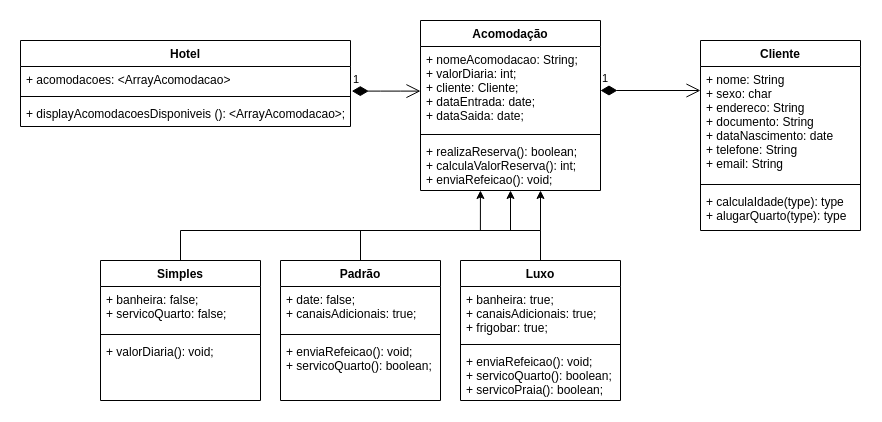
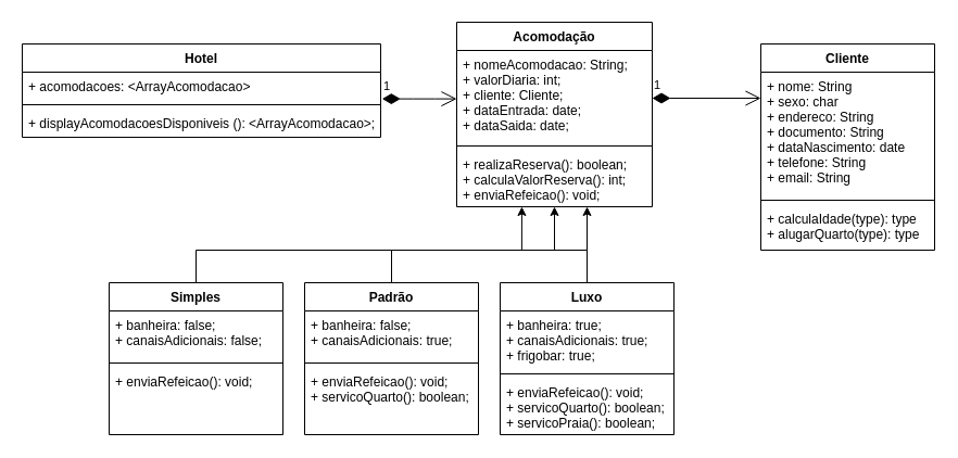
- <mxCell id="28" value="+ banheira: false;&#10;+ servicoQuarto: false;" style="text;strokeColor=none;fillColor=none;align=left;verticalAlign=top;spacingLeft=4;spacingRight=4;overflow=hidden;rotatable=0;points=[[0,0.5],[1,0.5]];portConstraint=eastwest;" vertex="1" parent="27"><mxGeometry y="26" width="160" height="44" as="geometry" /></mxCell>
+ <mxCell id="28" value="+ banheira: false;&#10;+ canaisAdicionais: false;" style="text;strokeColor=none;fillColor=none;align=left;verticalAlign=top;spacingLeft=4;spacingRight=4;overflow=hidden;rotatable=0;points=[[0,0.5],[1,0.5]];portConstraint=eastwest;" vertex="1" parent="27"><mxGeometry y="26" width="160" height="44" as="geometry" /></mxCell>
- <mxCell id="8" value="+ date: false;&#10;+ canaisAdicionais: true;" style="text;strokeColor=none;fillColor=none;align=left;verticalAlign=top;spacingLeft=4;spacingRight=4;overflow=hidden;rotatable=0;points=[[0,0.5],[1,0.5]];portConstraint=eastwest;" vertex="1" parent="7"><mxGeometry y="26" width="160" height="44" as="geometry" /></mxCell>
+ <mxCell id="8" value="+ banheira: false;&#10;+ canaisAdicionais: true;" style="text;strokeColor=none;fillColor=none;align=left;verticalAlign=top;spacingLeft=4;spacingRight=4;overflow=hidden;rotatable=0;points=[[0,0.5],[1,0.5]];portConstraint=eastwest;" vertex="1" parent="7"><mxGeometry y="26" width="160" height="44" as="geometry" /></mxCell>
- <mxCell id="30" value="+ valorDiaria(): void;" style="text;strokeColor=none;fillColor=none;align=left;verticalAlign=top;spacingLeft=4;spacingRight=4;overflow=hidden;rotatable=0;points=[[0,0.5],[1,0.5]];portConstraint=eastwest;" vertex="1" parent="27"><mxGeometry y="78" width="160" height="62" as="geometry" /></mxCell>
+ <mxCell id="30" value="+ enviaRefeicao(): void;" style="text;strokeColor=none;fillColor=none;align=left;verticalAlign=top;spacingLeft=4;spacingRight=4;overflow=hidden;rotatable=0;points=[[0,0.5],[1,0.5]];portConstraint=eastwest;" vertex="1" parent="27"><mxGeometry y="78" width="160" height="62" as="geometry" /></mxCell>
